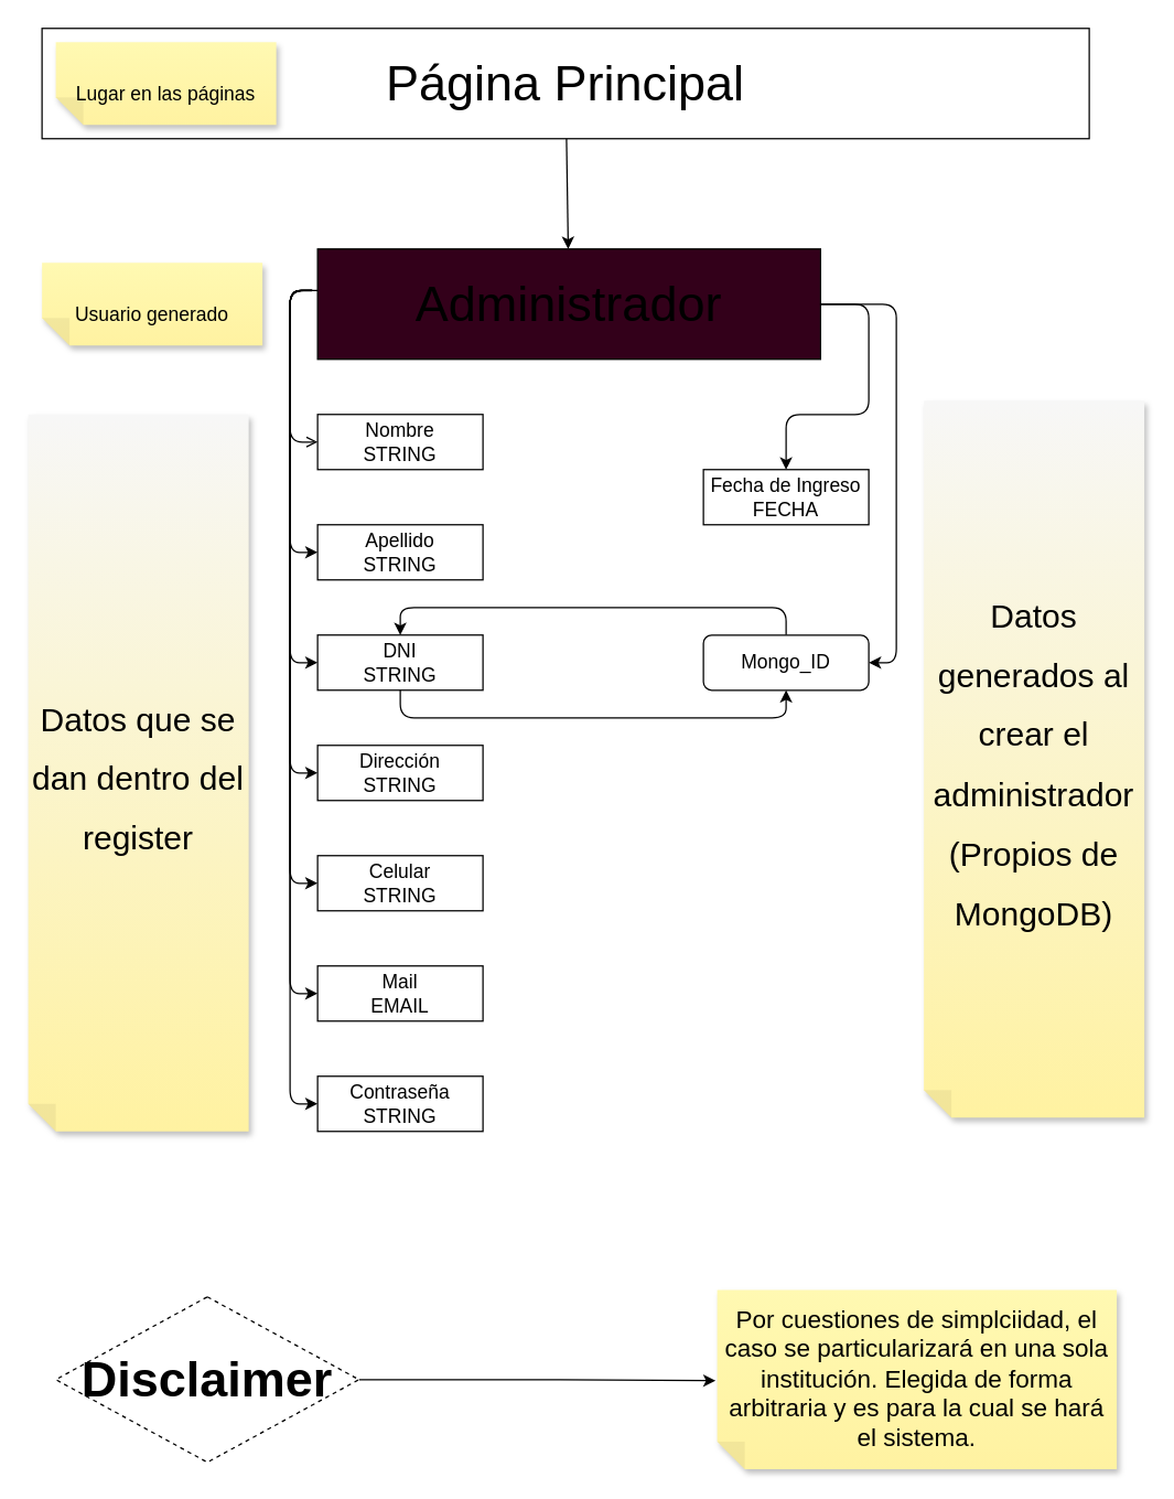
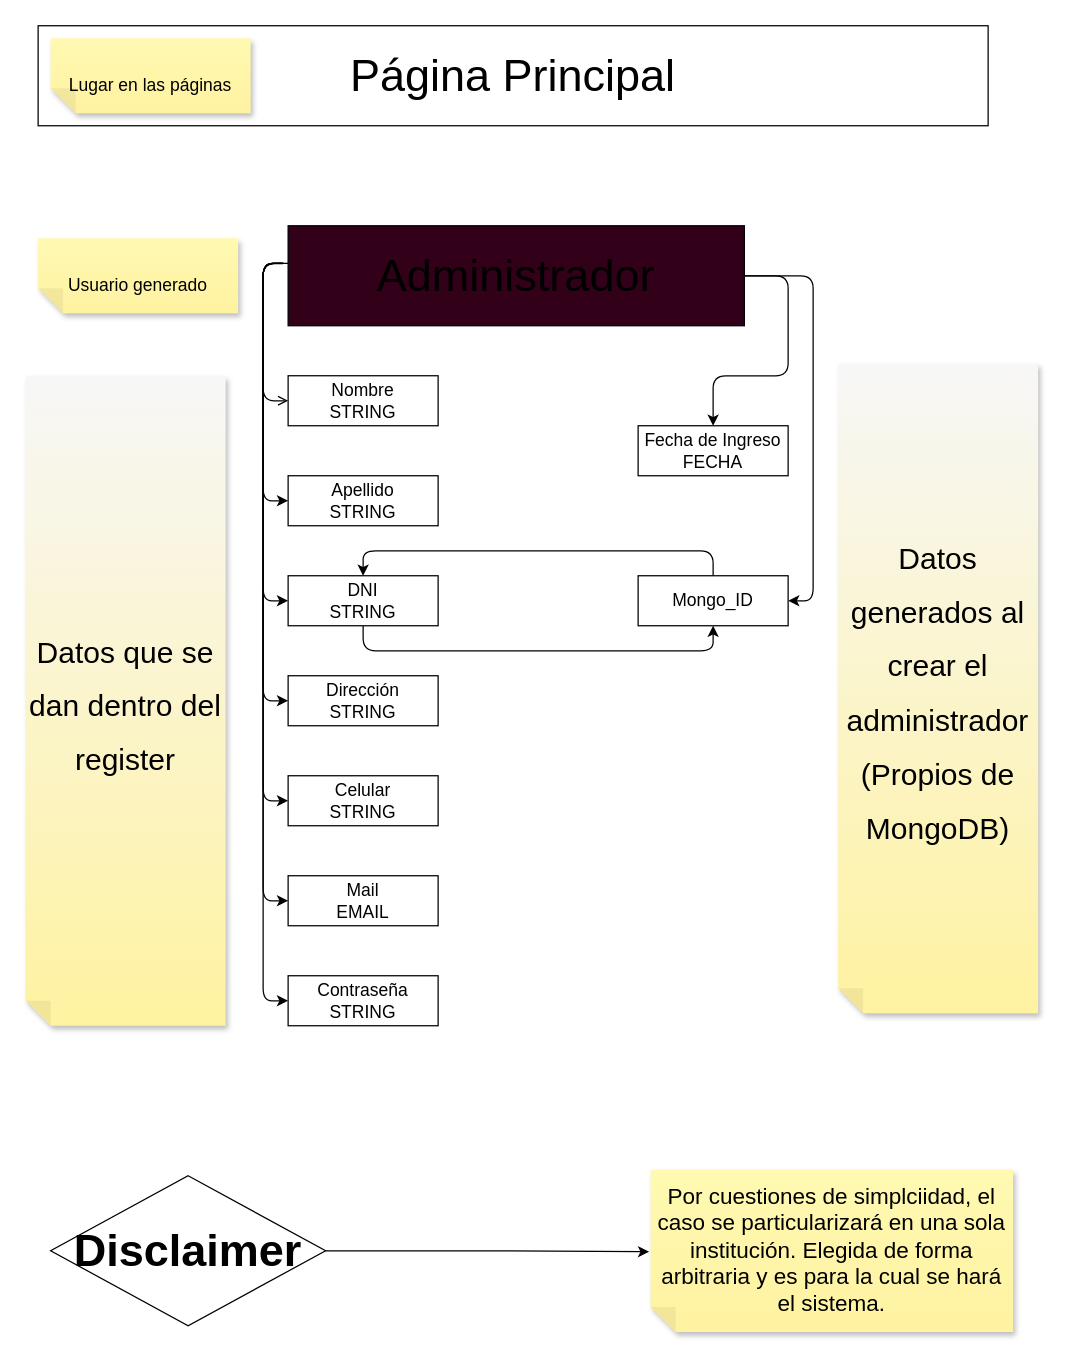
- <mxCell id="2" value="" style="edgeStyle=none;html=1;fontSize=36;" parent="1" source="3" target="31" edge="1"><mxGeometry relative="1" as="geometry" /></mxCell>
- <mxCell id="24" value="Mongo_ID" style="whiteSpace=wrap;html=1;fontSize=14;rounded=1;" parent="1" vertex="1"><mxGeometry x="510" y="460" width="120" height="40" as="geometry" /></mxCell>
+ <mxCell id="24" value="Mongo_ID" style="whiteSpace=wrap;html=1;fontSize=14;" parent="1" vertex="1"><mxGeometry x="510" y="460" width="120" height="40" as="geometry" /></mxCell>
- <mxCell id="29" value="&lt;font style=&quot;font-size: 36px;&quot;&gt;&lt;b&gt;Disclaimer&lt;/b&gt;&lt;/font&gt;" style="rhombus;whiteSpace=wrap;html=1;dashed=1;" parent="1" vertex="1"><mxGeometry x="40" y="940" width="220" height="120" as="geometry" /></mxCell>
+ <mxCell id="29" value="&lt;font style=&quot;font-size: 36px;&quot;&gt;&lt;b&gt;Disclaimer&lt;/b&gt;&lt;/font&gt;" style="rhombus;whiteSpace=wrap;html=1;" parent="1" vertex="1"><mxGeometry x="40" y="940" width="220" height="120" as="geometry" /></mxCell>
